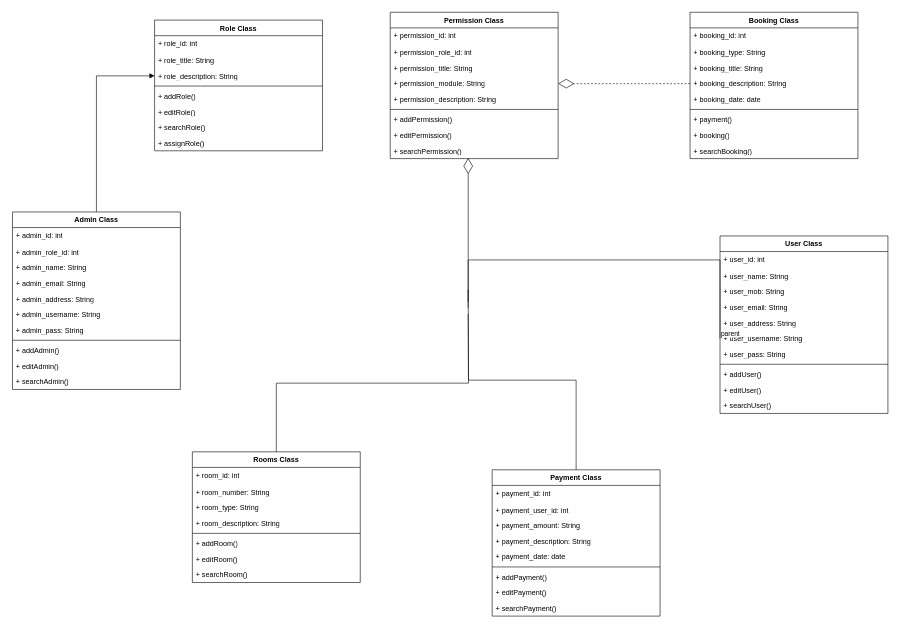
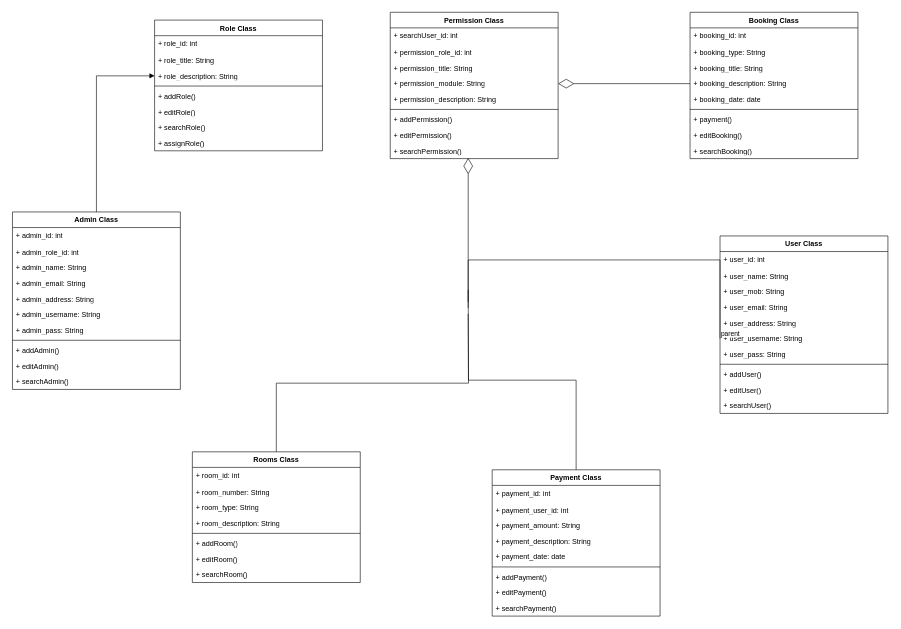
- <mxCell id="65" value="+ permission_id: int" style="text;strokeColor=none;fillColor=none;align=left;verticalAlign=top;spacingLeft=4;spacingRight=4;overflow=hidden;rotatable=0;points=[[0,0.5],[1,0.5]];portConstraint=eastwest;whiteSpace=wrap;html=1;" vertex="1" parent="64"><mxGeometry y="26" width="280" height="28" as="geometry" /></mxCell>
+ <mxCell id="65" value="+ searchUser_id: int" style="text;strokeColor=none;fillColor=none;align=left;verticalAlign=top;spacingLeft=4;spacingRight=4;overflow=hidden;rotatable=0;points=[[0,0.5],[1,0.5]];portConstraint=eastwest;whiteSpace=wrap;html=1;" vertex="1" parent="64"><mxGeometry y="26" width="280" height="28" as="geometry" /></mxCell>
- <mxCell id="74" value="" style="endArrow=diamondThin;endFill=0;endSize=24;html=1;rounded=0;entryX=1;entryY=0.5;entryDx=0;entryDy=0;exitX=0;exitY=0.5;exitDx=0;exitDy=0;dashed=1;" edge="1" parent="1" source="6" target="68"><mxGeometry width="160" relative="1" as="geometry"><mxPoint x="300" y="563" as="sourcePoint" /><mxPoint x="460" y="563" as="targetPoint" /></mxGeometry></mxCell>
+ <mxCell id="74" value="" style="endArrow=diamondThin;endFill=0;endSize=24;html=1;rounded=0;entryX=1;entryY=0.5;entryDx=0;entryDy=0;exitX=0;exitY=0.5;exitDx=0;exitDy=0;" edge="1" parent="1" source="6" target="68"><mxGeometry width="160" relative="1" as="geometry"><mxPoint x="300" y="563" as="sourcePoint" /><mxPoint x="460" y="563" as="targetPoint" /></mxGeometry></mxCell>
- <mxCell id="10" value="+ booking()" style="text;strokeColor=none;fillColor=none;align=left;verticalAlign=top;spacingLeft=4;spacingRight=4;overflow=hidden;rotatable=0;points=[[0,0.5],[1,0.5]];portConstraint=eastwest;whiteSpace=wrap;html=1;" vertex="1" parent="2"><mxGeometry y="192" width="280" height="26" as="geometry" /></mxCell>
+ <mxCell id="10" value="+ editBooking()" style="text;strokeColor=none;fillColor=none;align=left;verticalAlign=top;spacingLeft=4;spacingRight=4;overflow=hidden;rotatable=0;points=[[0,0.5],[1,0.5]];portConstraint=eastwest;whiteSpace=wrap;html=1;" vertex="1" parent="2"><mxGeometry y="192" width="280" height="26" as="geometry" /></mxCell>
